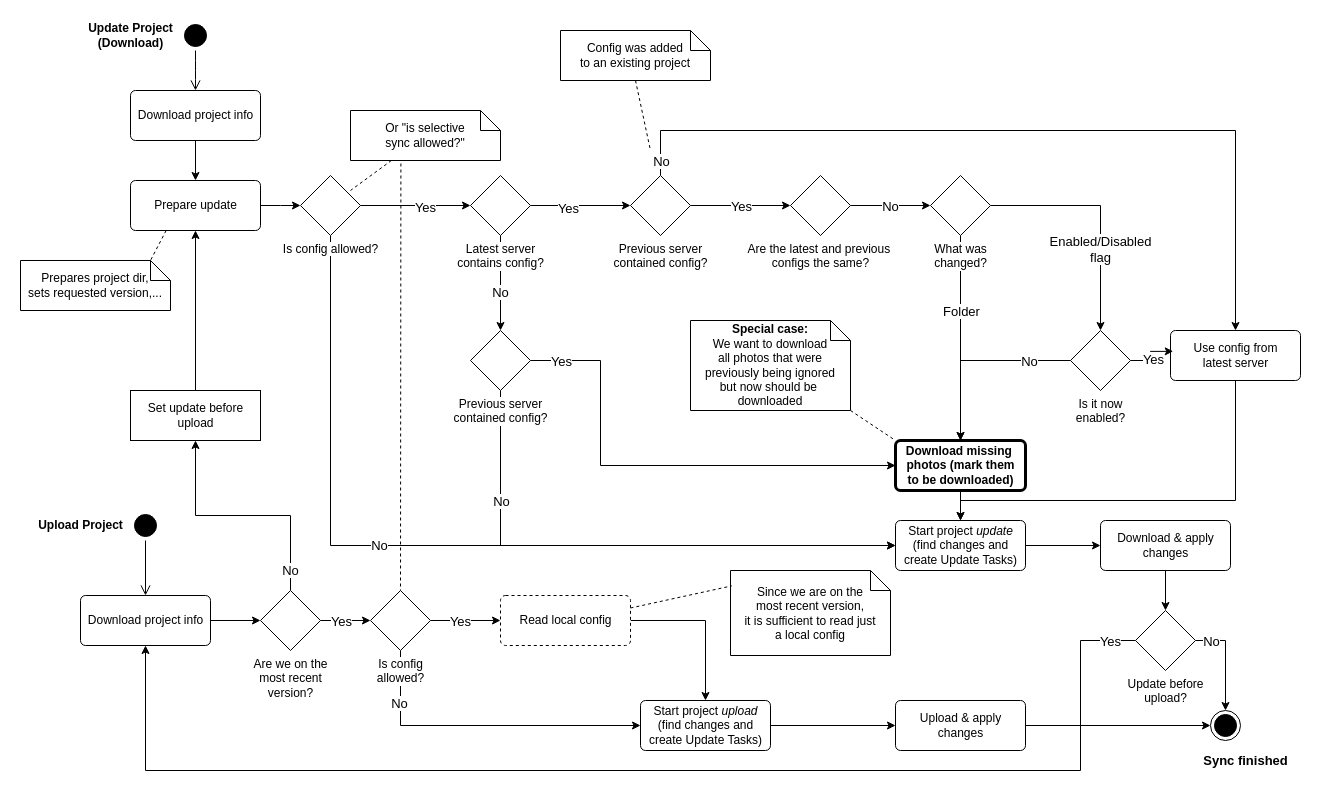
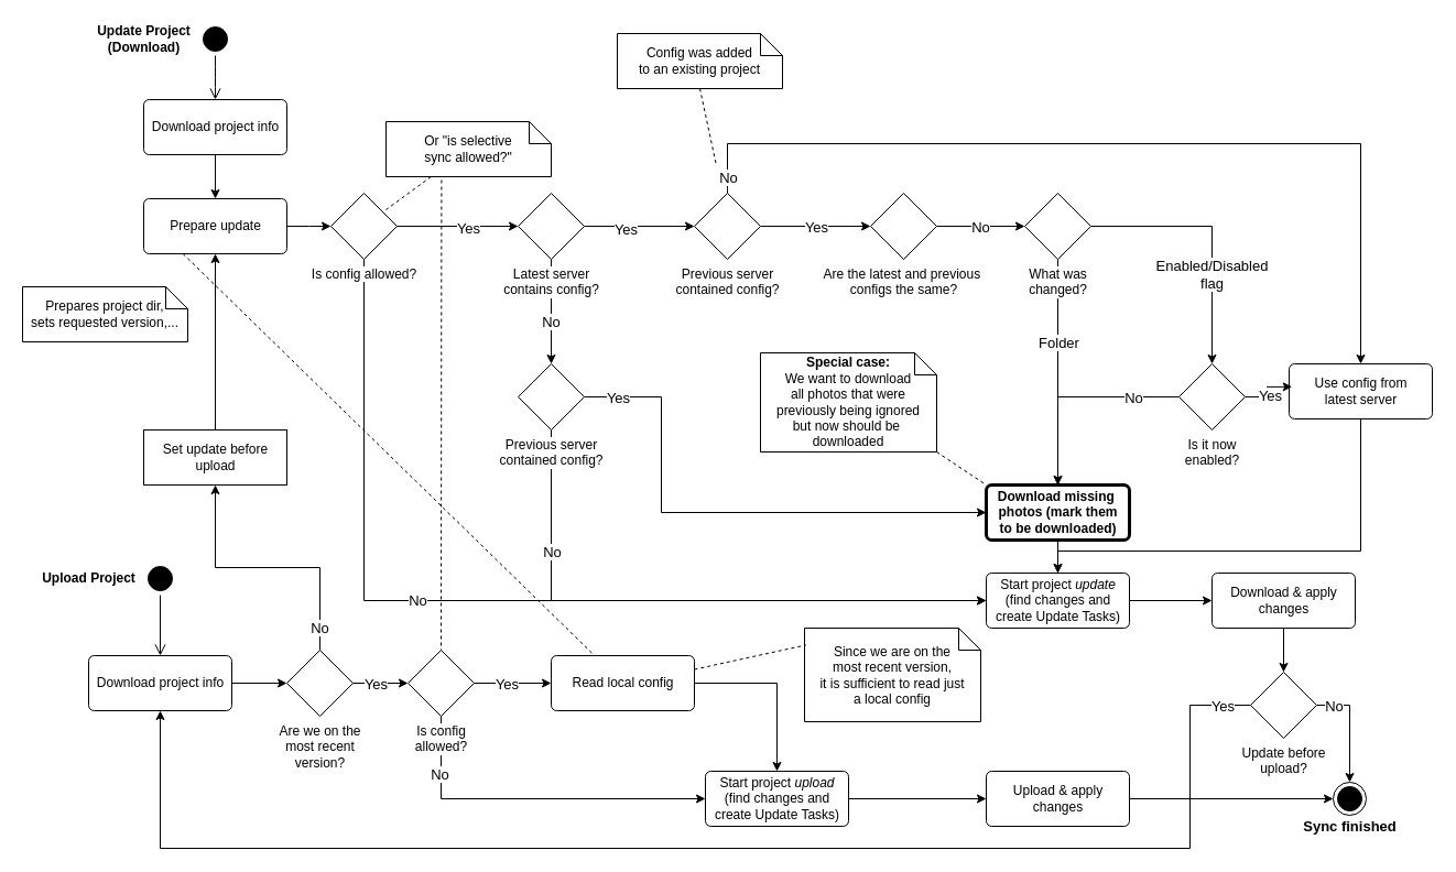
- <mxCell id="74" style="rounded=0;orthogonalLoop=1;jettySize=auto;html=1;entryX=0;entryY=0;entryDx=130;entryDy=0;entryPerimeter=0;strokeColor=#000000;dashed=1;endArrow=none;endFill=0;exitX=0.274;exitY=1;exitDx=0;exitDy=0;exitPerimeter=0;" edge="1" parent="1" source="11" target="73"><mxGeometry relative="1" as="geometry"><mxPoint x="163" y="240" as="sourcePoint" /><mxPoint x="355" y="200" as="targetPoint" /></mxGeometry></mxCell>
+ <mxCell id="74" style="rounded=0;orthogonalLoop=1;jettySize=auto;html=1;strokeColor=#000000;dashed=1;endArrow=none;endFill=0;exitX=0.274;exitY=1;exitDx=0;exitDy=0;exitPerimeter=0;" edge="1" parent="1" source="11" target="88"><mxGeometry relative="1" as="geometry"><mxPoint x="163" y="240" as="sourcePoint" /><mxPoint x="355" y="200" as="targetPoint" /></mxGeometry></mxCell>
- <mxCell id="88" value="Read local config" style="html=1;align=center;verticalAlign=middle;rounded=1;absoluteArcSize=1;arcSize=10;dashed=1;strokeColor=#000000;" vertex="1" parent="1"><mxGeometry x="500" y="595" width="130" height="50" as="geometry" /></mxCell>
+ <mxCell id="88" value="Read local config" style="html=1;align=center;verticalAlign=middle;rounded=1;absoluteArcSize=1;arcSize=10;dashed=0;strokeColor=#000000;" vertex="1" parent="1"><mxGeometry x="500" y="595" width="130" height="50" as="geometry" /></mxCell>
- <mxCell id="67" value="Sync finished" style="text;html=1;align=center;verticalAlign=middle;resizable=0;points=[];autosize=1;strokeColor=none;fontSize=13;fontStyle=1" vertex="1" parent="1"><mxGeometry x="1195" y="750" width="100" height="20" as="geometry" /></mxCell>
+ <mxCell id="67" value="Sync finished" style="text;html=1;align=center;verticalAlign=middle;resizable=0;points=[];autosize=1;strokeColor=none;fontSize=13;fontStyle=1" vertex="1" parent="1"><mxGeometry x="1175" y="740" width="100" height="20" as="geometry" /></mxCell>
